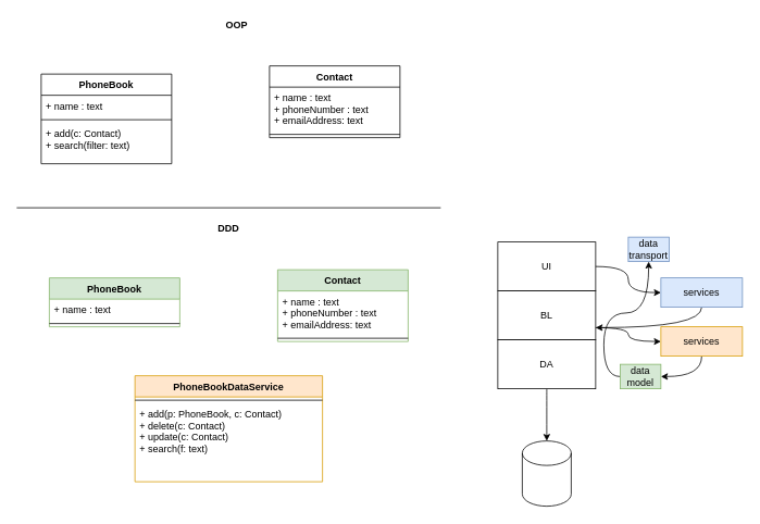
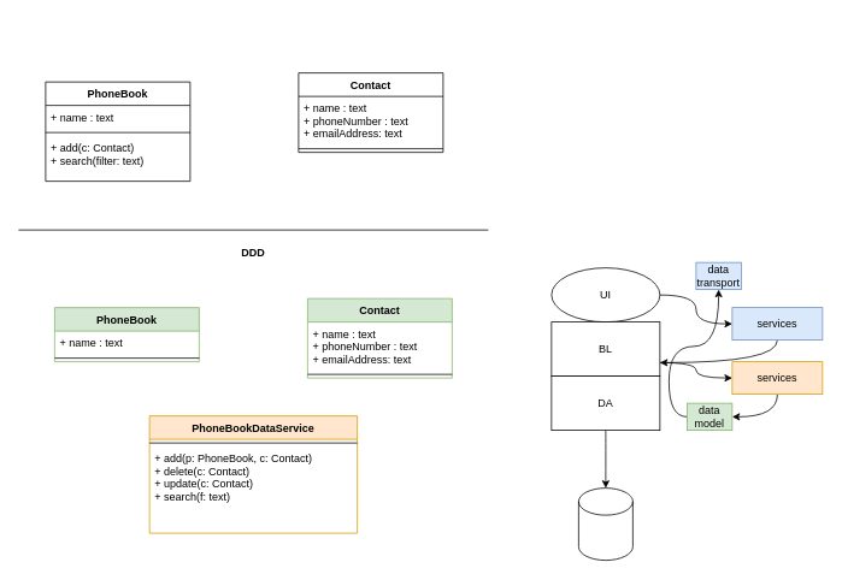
- <mxCell id="10" value="OOP" style="text;html=1;strokeColor=none;fillColor=none;align=center;verticalAlign=middle;whiteSpace=wrap;rounded=0;fontStyle=1" parent="1" vertex="1"><mxGeometry x="270" y="20" width="40" height="20" as="geometry" /></mxCell>
- <mxCell id="21" value="UI" style="rounded=0;whiteSpace=wrap;html=1;" parent="1" vertex="1"><mxGeometry x="610" y="296" width="120" height="60" as="geometry" /></mxCell>
+ <mxCell id="21" value="UI" style="ellipse;whiteSpace=wrap;html=1;" parent="1" vertex="1"><mxGeometry x="610" y="296" width="120" height="60" as="geometry" /></mxCell>
